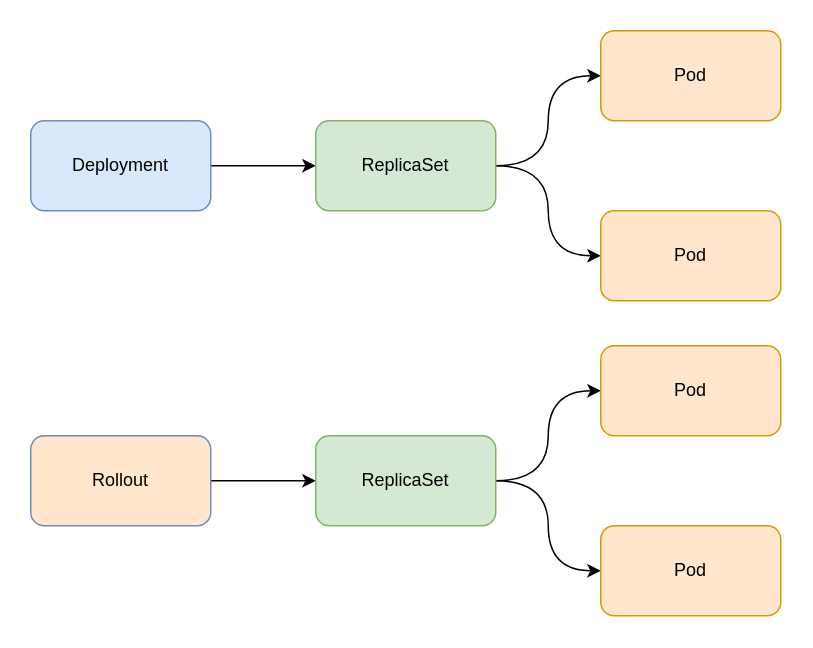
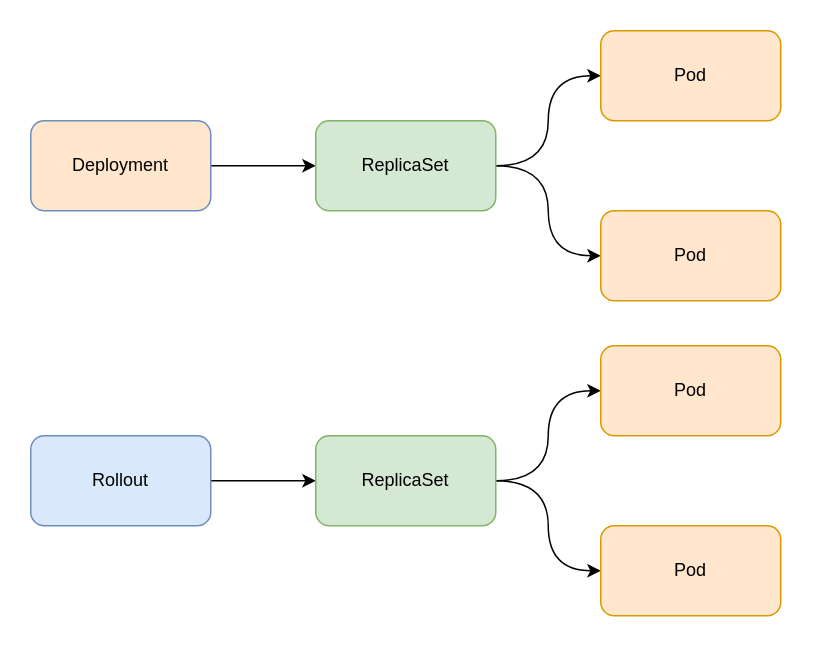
- <mxCell id="3" value="Deployment" style="rounded=1;whiteSpace=wrap;html=1;fillColor=#dae8fc;strokeColor=#6c8ebf;" vertex="1" parent="1"><mxGeometry x="20" y="80" width="120" height="60" as="geometry" /></mxCell>
+ <mxCell id="3" value="Deployment" style="rounded=1;whiteSpace=wrap;html=1;fillColor=#ffe6cc;strokeColor=#6c8ebf;" vertex="1" parent="1"><mxGeometry x="20" y="80" width="120" height="60" as="geometry" /></mxCell>
- <mxCell id="10" value="Rollout" style="rounded=1;whiteSpace=wrap;html=1;fillColor=#ffe6cc;strokeColor=#6c8ebf;" vertex="1" parent="1"><mxGeometry x="20" y="290" width="120" height="60" as="geometry" /></mxCell>
+ <mxCell id="10" value="Rollout" style="rounded=1;whiteSpace=wrap;html=1;fillColor=#dae8fc;strokeColor=#6c8ebf;" vertex="1" parent="1"><mxGeometry x="20" y="290" width="120" height="60" as="geometry" /></mxCell>
